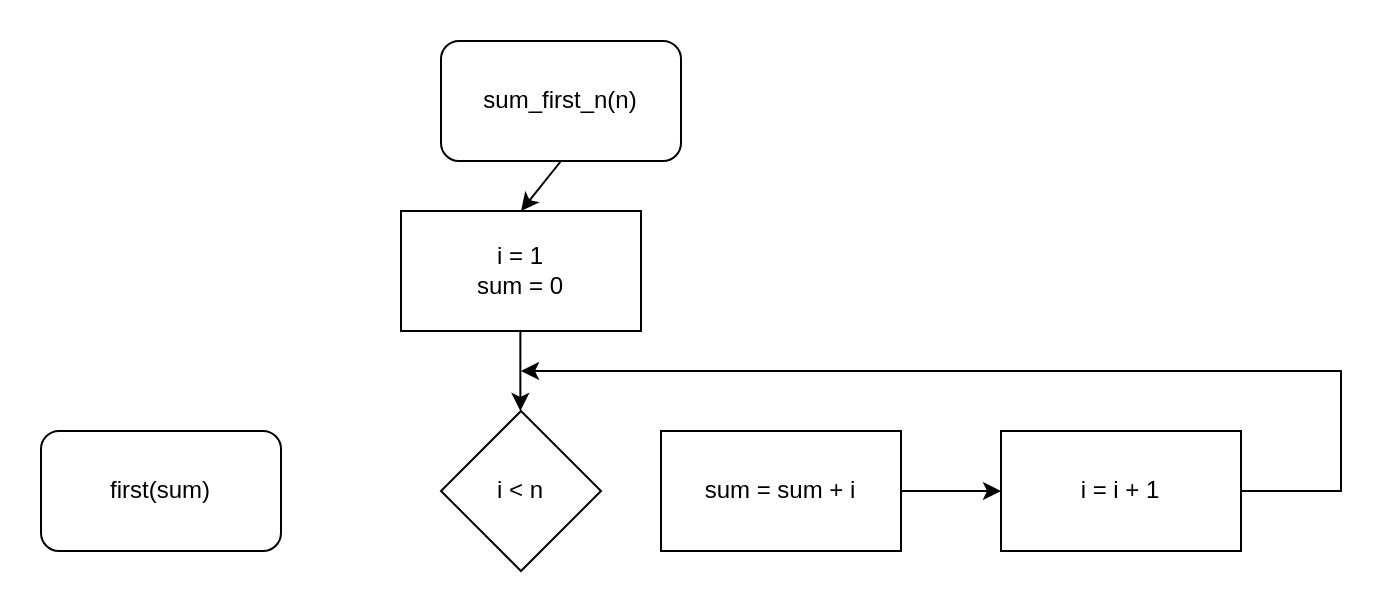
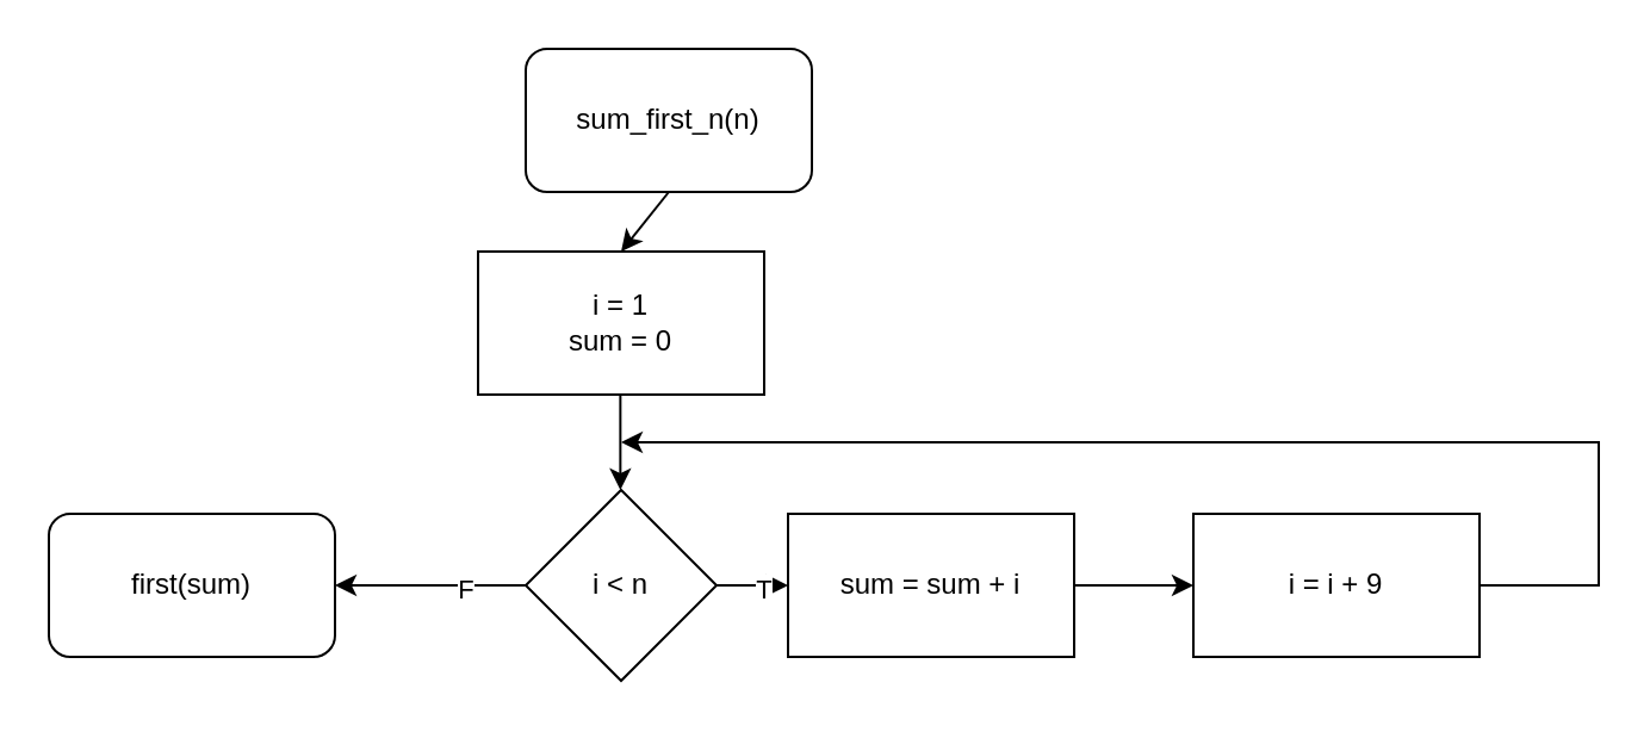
+ <mxCell id="9" style="edgeStyle=orthogonalEdgeStyle;rounded=0;orthogonalLoop=1;jettySize=auto;html=1;entryX=1;entryY=0.5;entryDx=0;entryDy=0;" edge="1" parent="1" source="11" target="6"><mxGeometry relative="1" as="geometry" /></mxCell>
+ <mxCell id="10" value="F" style="edgeLabel;html=1;align=center;verticalAlign=middle;resizable=0;points=[];" vertex="1" connectable="0" parent="9"><mxGeometry x="-0.355" y="1" relative="1" as="geometry"><mxPoint as="offset" /></mxGeometry></mxCell>
+ <mxCell id="7" style="edgeStyle=orthogonalEdgeStyle;rounded=0;orthogonalLoop=1;jettySize=auto;html=1;entryX=0;entryY=0.5;entryDx=0;entryDy=0;" edge="1" parent="1" source="11" target="13"><mxGeometry relative="1" as="geometry" /></mxCell>
+ <mxCell id="8" value="T" style="edgeLabel;html=1;align=center;verticalAlign=middle;resizable=0;points=[];" vertex="1" connectable="0" parent="7"><mxGeometry x="-0.161" y="1" relative="1" as="geometry"><mxPoint as="offset" /></mxGeometry></mxCell>
- <mxCell id="15" value="i = i + 1" style="rounded=0;whiteSpace=wrap;html=1;" vertex="1" parent="1"><mxGeometry x="500" y="215" width="120" height="60" as="geometry" /></mxCell>
+ <mxCell id="15" value="i = i + 9" style="rounded=0;whiteSpace=wrap;html=1;" vertex="1" parent="1"><mxGeometry x="500" y="215" width="120" height="60" as="geometry" /></mxCell>
